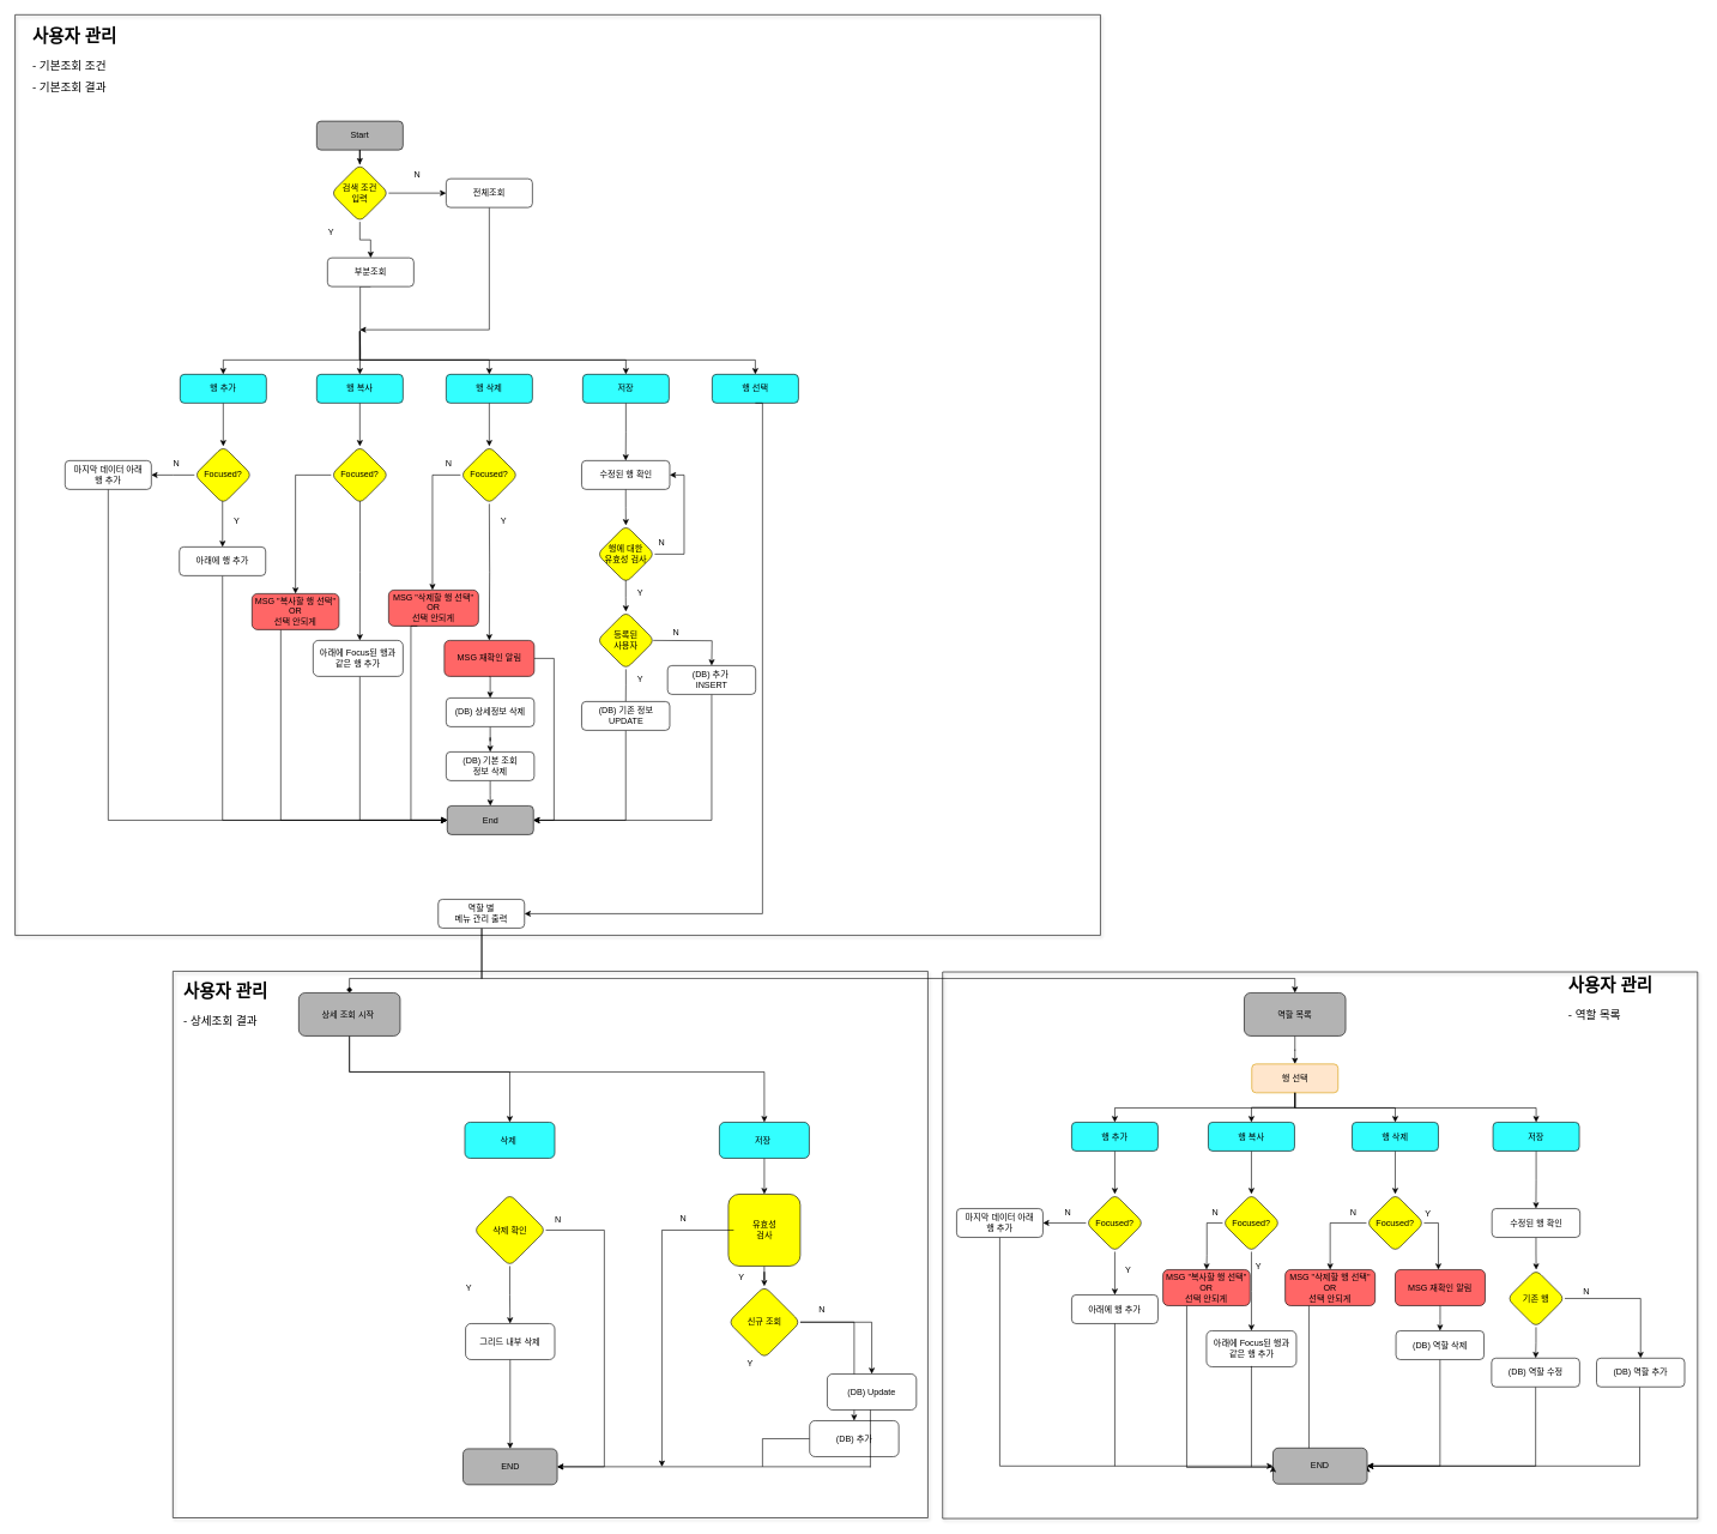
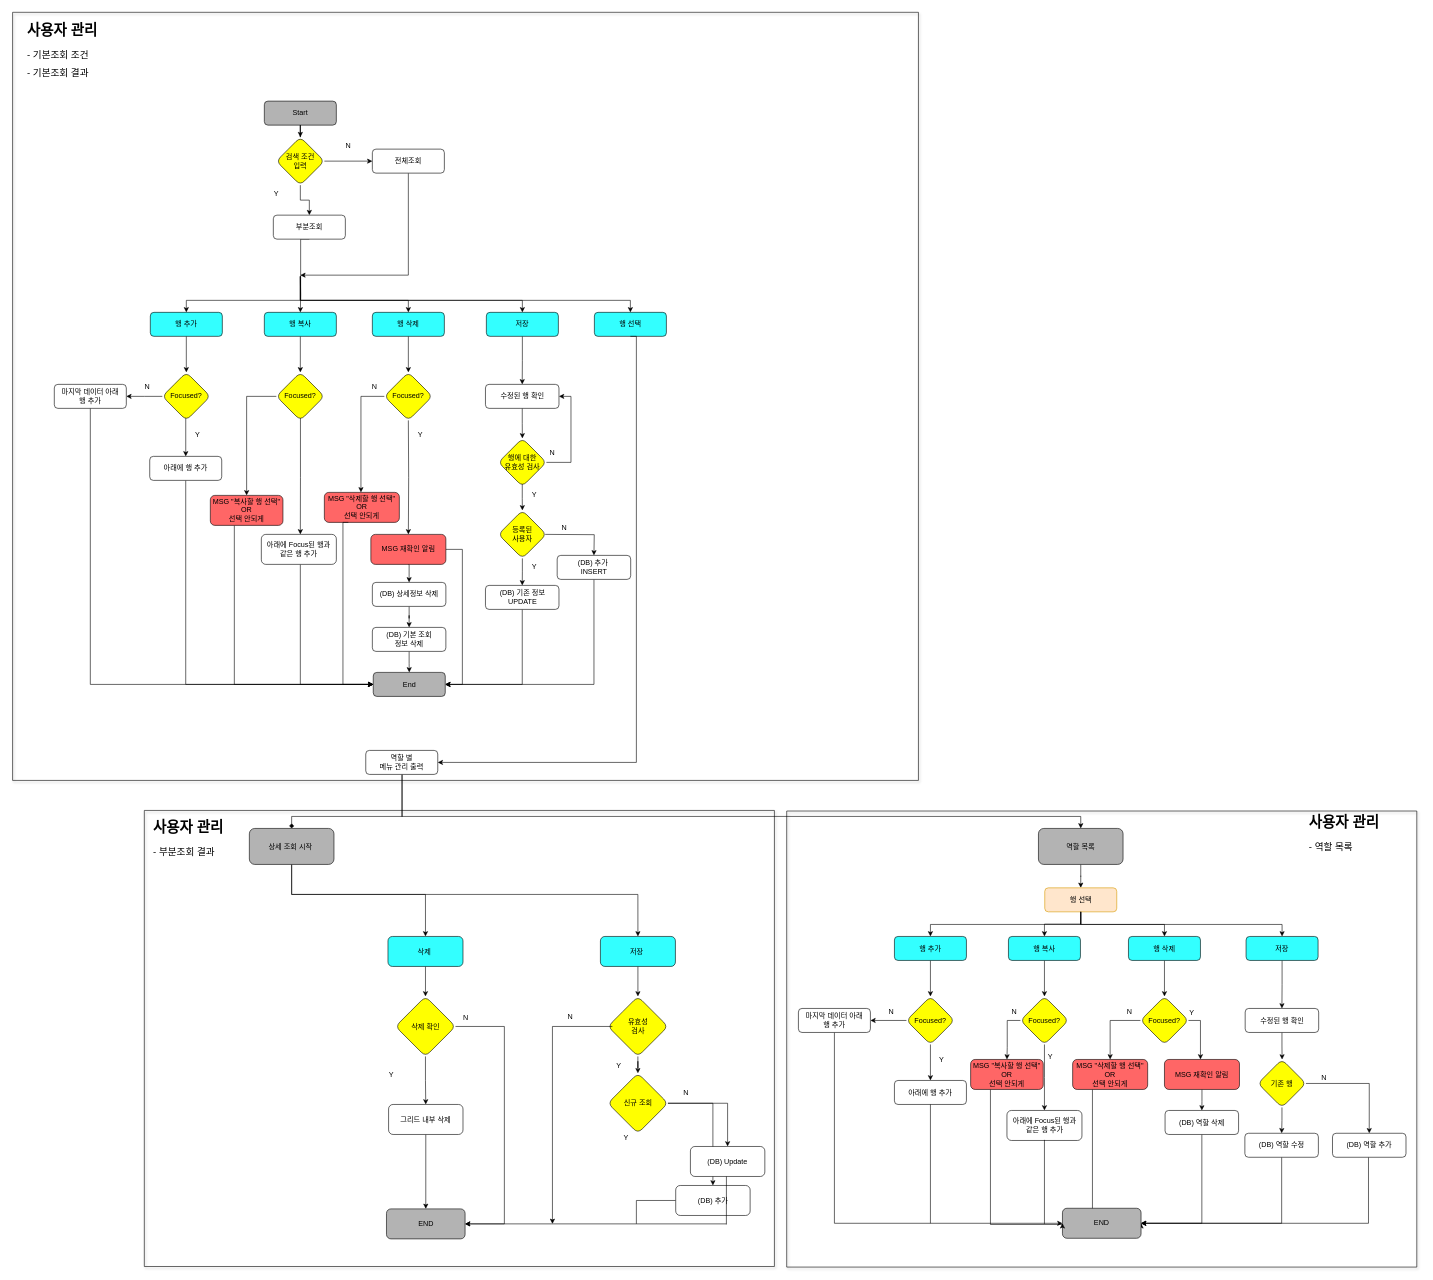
- <mxCell id="51" value="" style="edgeStyle=orthogonalEdgeStyle;rounded=0;orthogonalLoop=1;jettySize=auto;html=1;endArrow=none;" parent="1" source="53" target="56" edge="1"><mxGeometry relative="1" as="geometry" /></mxCell>
+ <mxCell id="51" value="" style="edgeStyle=orthogonalEdgeStyle;rounded=0;orthogonalLoop=1;jettySize=auto;html=1;" parent="1" source="53" target="56" edge="1"><mxGeometry relative="1" as="geometry" /></mxCell>
- <mxCell id="142" value="&lt;h1&gt;사용자 관리&lt;/h1&gt;&lt;p&gt;&lt;font size=&quot;3&quot;&gt;- 상세조회 결과&lt;/font&gt;&lt;/p&gt;" style="text;html=1;strokeColor=none;fillColor=none;spacing=5;spacingTop=-20;whiteSpace=wrap;overflow=hidden;rounded=0;" parent="141" vertex="1"><mxGeometry x="10" y="9" width="190" height="120" as="geometry" /></mxCell>
+ <mxCell id="142" value="&lt;h1&gt;사용자 관리&lt;/h1&gt;&lt;p&gt;&lt;font size=&quot;3&quot;&gt;- 부분조회 결과&lt;/font&gt;&lt;/p&gt;" style="text;html=1;strokeColor=none;fillColor=none;spacing=5;spacingTop=-20;whiteSpace=wrap;overflow=hidden;rounded=0;" parent="141" vertex="1"><mxGeometry x="10" y="9" width="190" height="120" as="geometry" /></mxCell>
+ <mxCell id="69" value="" style="edgeStyle=orthogonalEdgeStyle;rounded=0;orthogonalLoop=1;jettySize=auto;html=1;" parent="1" source="70" target="73" edge="1"><mxGeometry relative="1" as="geometry" /></mxCell>
- <mxCell id="78" value="유효성 &lt;br&gt;검사" style="whiteSpace=wrap;html=1;glass=0;strokeWidth=1;shadow=0;fillColor=#FFFF00;rounded=1;" parent="1" vertex="1"><mxGeometry x="1012.54" y="1660" width="100" height="100" as="geometry" /></mxCell>
+ <mxCell id="78" value="유효성 &lt;br&gt;검사" style="rhombus;whiteSpace=wrap;html=1;rounded=1;glass=0;strokeWidth=1;shadow=0;fillColor=#FFFF00;" parent="1" vertex="1"><mxGeometry x="1012.54" y="1660" width="100" height="100" as="geometry" /></mxCell>
